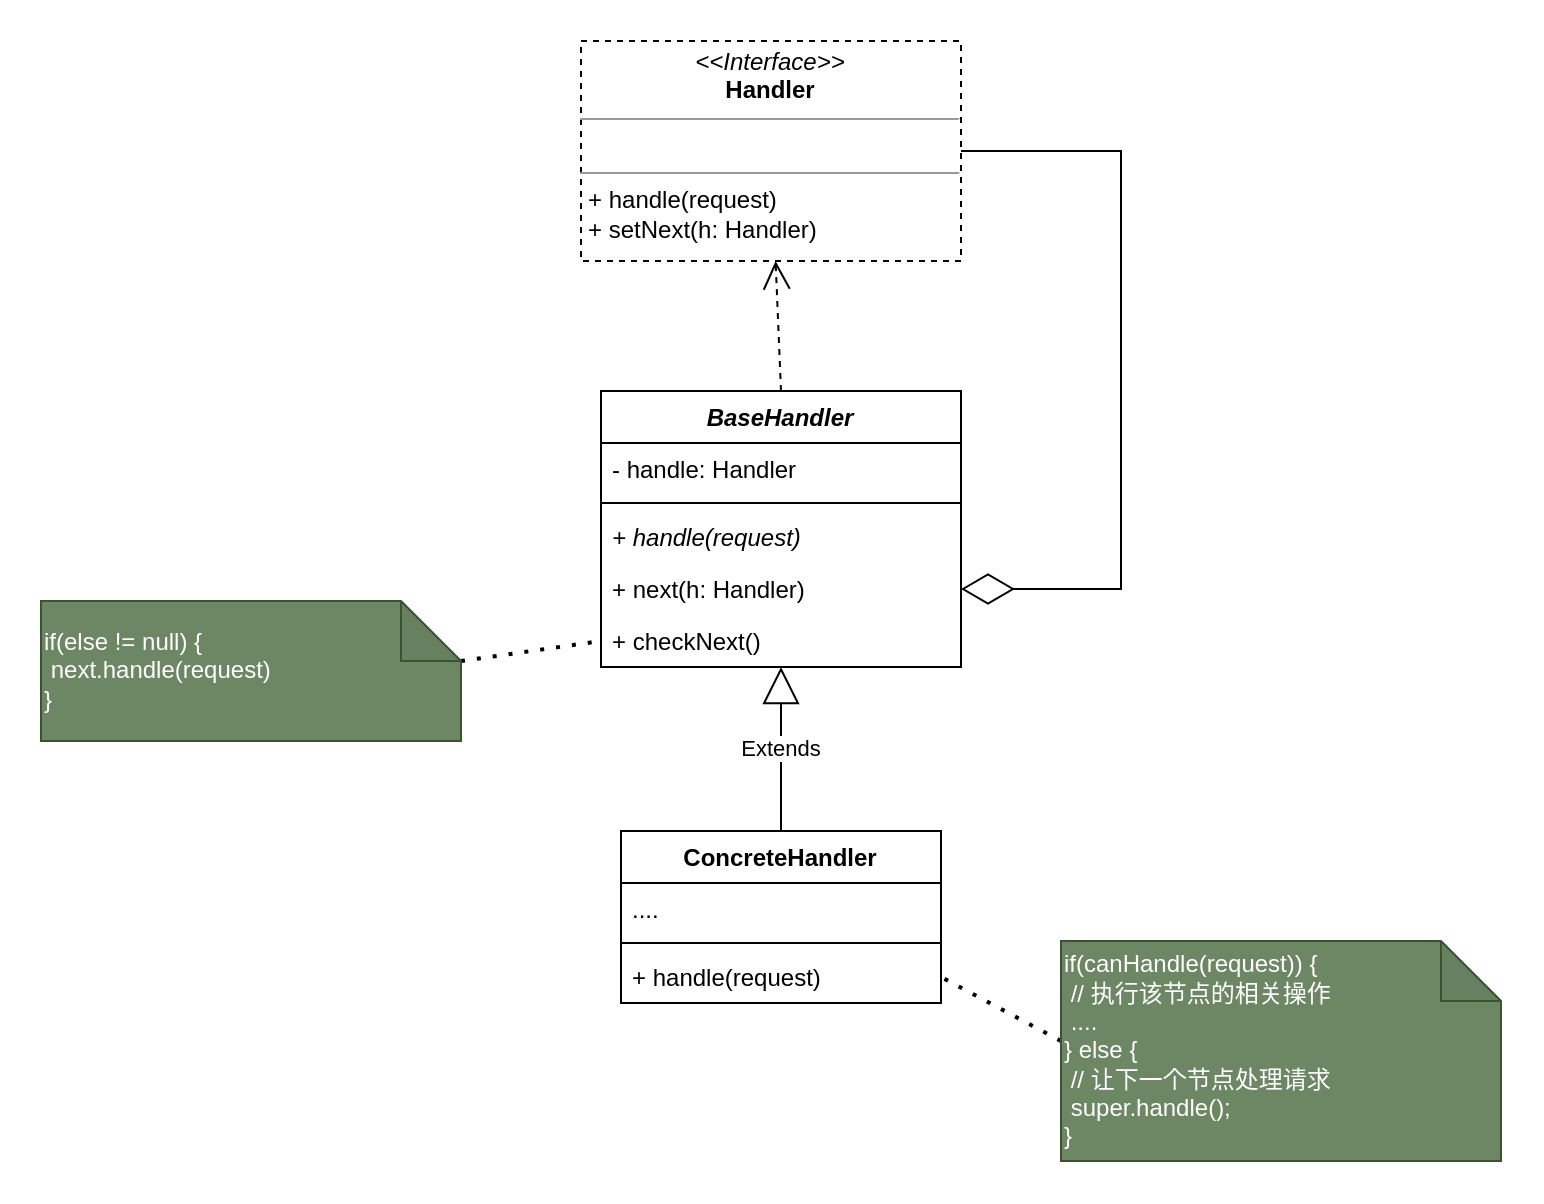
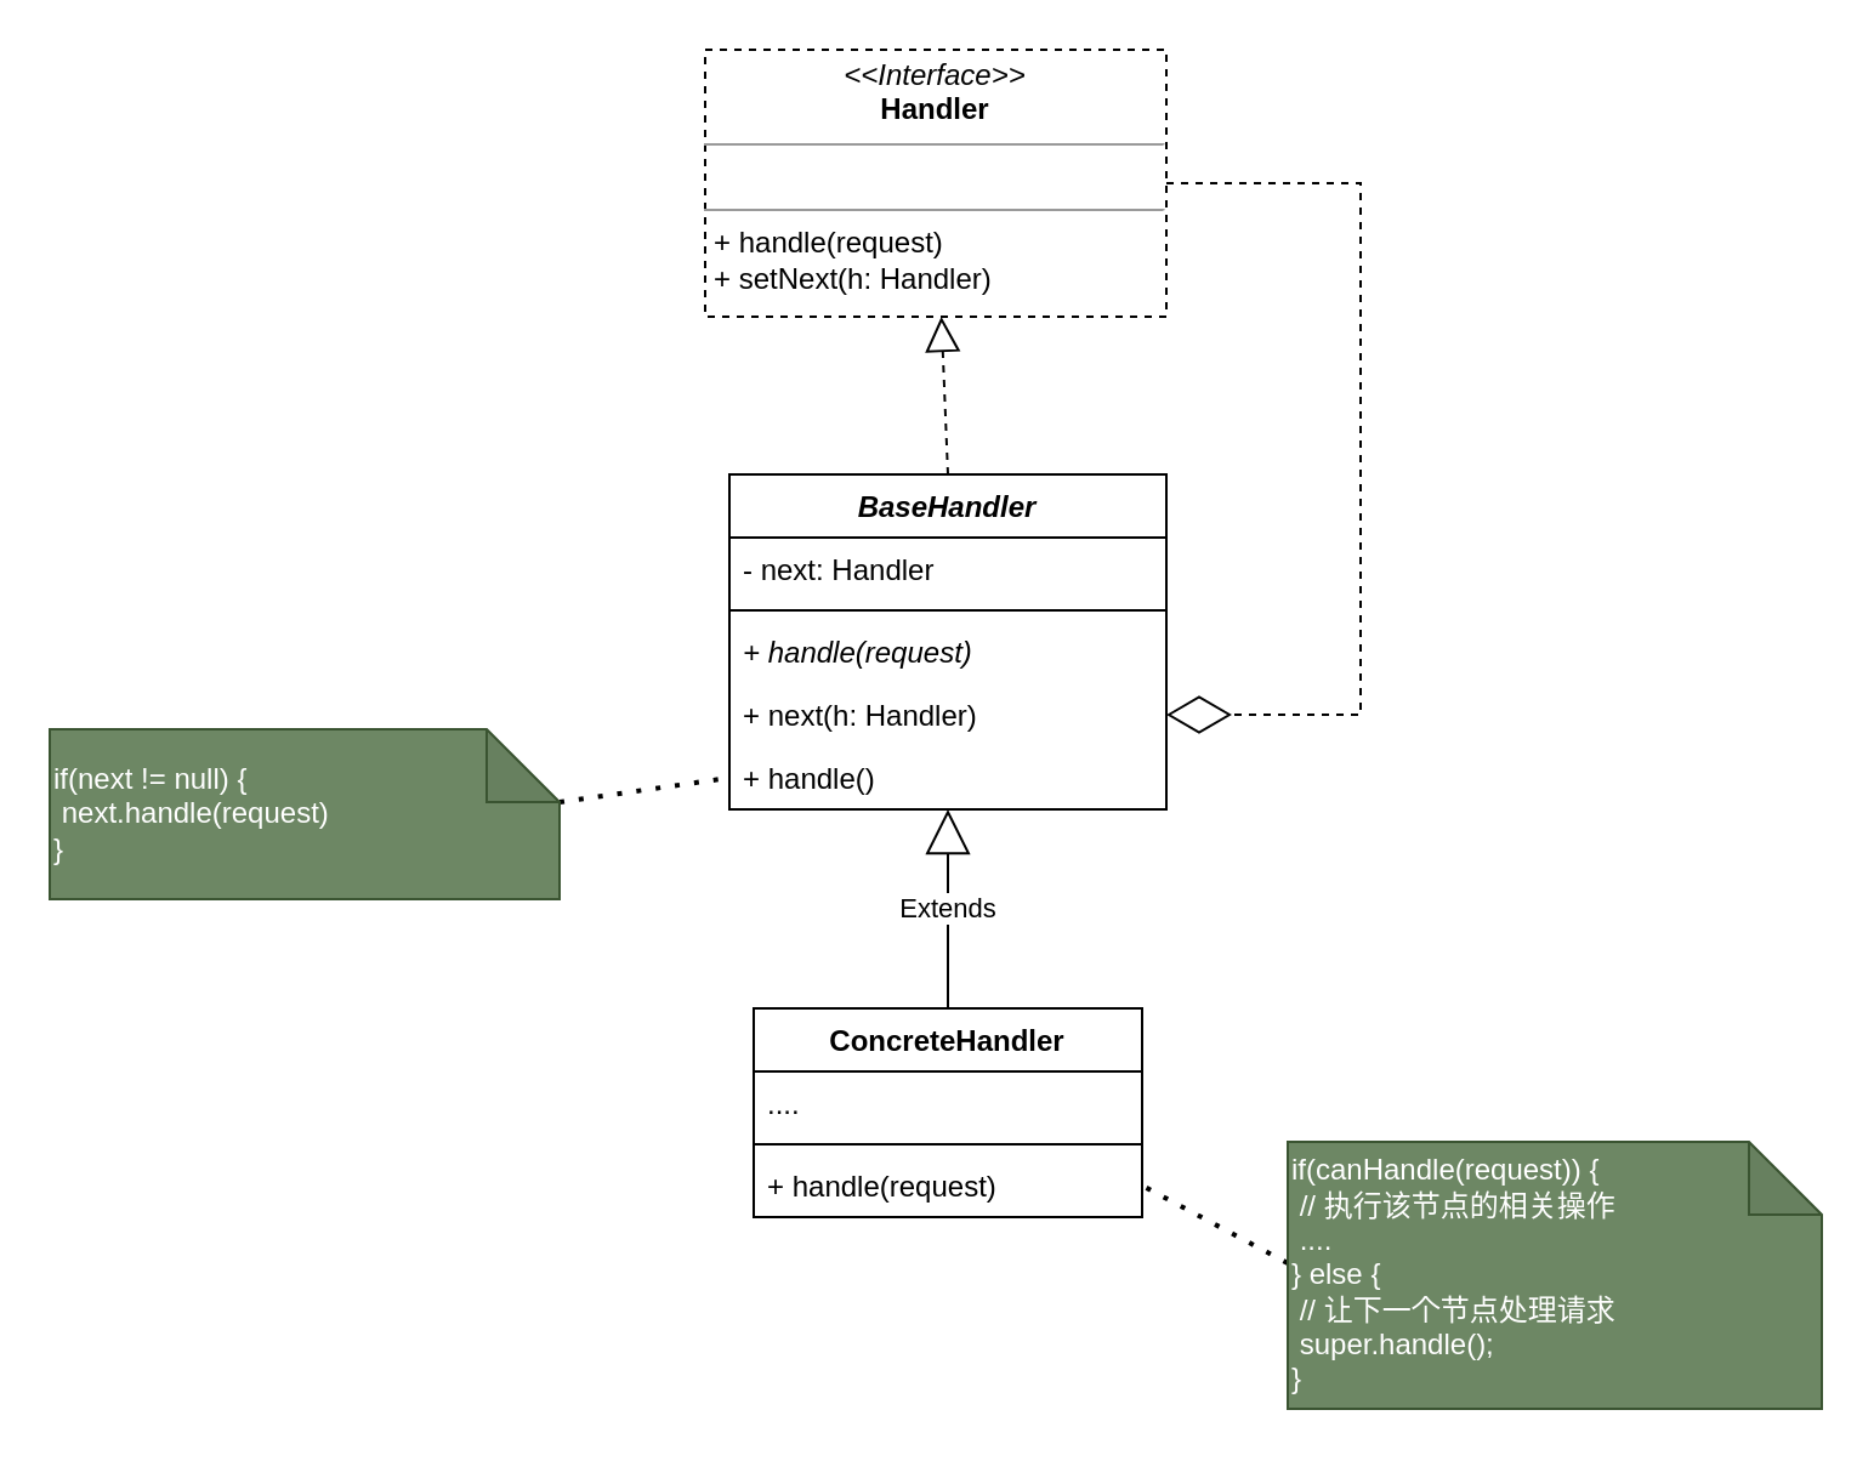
- <mxCell id="13" value="" style="endArrow=open;dashed=1;endFill=0;endSize=12;html=1;rounded=0;exitX=0.5;exitY=0;exitDx=0;exitDy=0;" edge="1" parent="1" source="3" target="2"><mxGeometry width="160" relative="1" as="geometry"><mxPoint x="410" y="160" as="sourcePoint" /><mxPoint x="570" y="160" as="targetPoint" /></mxGeometry></mxCell>
+ <mxCell id="13" value="" style="endArrow=block;dashed=1;endFill=0;endSize=12;html=1;rounded=0;exitX=0.5;exitY=0;exitDx=0;exitDy=0;" edge="1" parent="1" source="3" target="2"><mxGeometry width="160" relative="1" as="geometry"><mxPoint x="410" y="160" as="sourcePoint" /><mxPoint x="570" y="160" as="targetPoint" /></mxGeometry></mxCell>
- <mxCell id="15" value="" style="endArrow=diamondThin;endFill=0;endSize=24;html=1;rounded=0;exitX=1;exitY=0.5;exitDx=0;exitDy=0;entryX=1;entryY=0.5;entryDx=0;entryDy=0;" edge="1" parent="1" source="2" target="7"><mxGeometry width="160" relative="1" as="geometry"><mxPoint x="560" y="230" as="sourcePoint" /><mxPoint x="720" y="230" as="targetPoint" /><Array as="points"><mxPoint x="560" y="75" /><mxPoint x="560" y="294" /></Array></mxGeometry></mxCell>
+ <mxCell id="15" value="" style="endArrow=diamondThin;endFill=0;endSize=24;html=1;rounded=0;exitX=1;exitY=0.5;exitDx=0;exitDy=0;entryX=1;entryY=0.5;entryDx=0;entryDy=0;dashed=1;" edge="1" parent="1" source="2" target="7"><mxGeometry width="160" relative="1" as="geometry"><mxPoint x="560" y="230" as="sourcePoint" /><mxPoint x="720" y="230" as="targetPoint" /><Array as="points"><mxPoint x="560" y="75" /><mxPoint x="560" y="294" /></Array></mxGeometry></mxCell>
- <mxCell id="4" value="- handle: Handler" style="text;strokeColor=none;fillColor=none;align=left;verticalAlign=top;spacingLeft=4;spacingRight=4;overflow=hidden;rotatable=0;points=[[0,0.5],[1,0.5]];portConstraint=eastwest;" vertex="1" parent="3"><mxGeometry y="26" width="180" height="26" as="geometry" /></mxCell>
+ <mxCell id="4" value="- next: Handler" style="text;strokeColor=none;fillColor=none;align=left;verticalAlign=top;spacingLeft=4;spacingRight=4;overflow=hidden;rotatable=0;points=[[0,0.5],[1,0.5]];portConstraint=eastwest;" vertex="1" parent="3"><mxGeometry y="26" width="180" height="26" as="geometry" /></mxCell>
- <mxCell id="8" value="+ checkNext()" style="text;strokeColor=none;fillColor=none;align=left;verticalAlign=top;spacingLeft=4;spacingRight=4;overflow=hidden;rotatable=0;points=[[0,0.5],[1,0.5]];portConstraint=eastwest;" vertex="1" parent="3"><mxGeometry y="112" width="180" height="26" as="geometry" /></mxCell>
+ <mxCell id="8" value="+ handle()" style="text;strokeColor=none;fillColor=none;align=left;verticalAlign=top;spacingLeft=4;spacingRight=4;overflow=hidden;rotatable=0;points=[[0,0.5],[1,0.5]];portConstraint=eastwest;" vertex="1" parent="3"><mxGeometry y="112" width="180" height="26" as="geometry" /></mxCell>
- <mxCell id="19" value="if(else != null) {&lt;br&gt;&lt;span style=&quot;white-space: pre;&quot;&gt; &lt;/span&gt;next.handle(request)&lt;br&gt;}" style="shape=note;whiteSpace=wrap;html=1;backgroundOutline=1;darkOpacity=0.05;align=left;fillColor=#6d8764;fontColor=#ffffff;strokeColor=#3A5431;" vertex="1" parent="1"><mxGeometry x="20" y="300" width="210" height="70" as="geometry" /></mxCell>
+ <mxCell id="19" value="if(next != null) {&lt;br&gt;&lt;span style=&quot;white-space: pre;&quot;&gt; &lt;/span&gt;next.handle(request)&lt;br&gt;}" style="shape=note;whiteSpace=wrap;html=1;backgroundOutline=1;darkOpacity=0.05;align=left;fillColor=#6d8764;fontColor=#ffffff;strokeColor=#3A5431;" vertex="1" parent="1"><mxGeometry x="20" y="300" width="210" height="70" as="geometry" /></mxCell>
